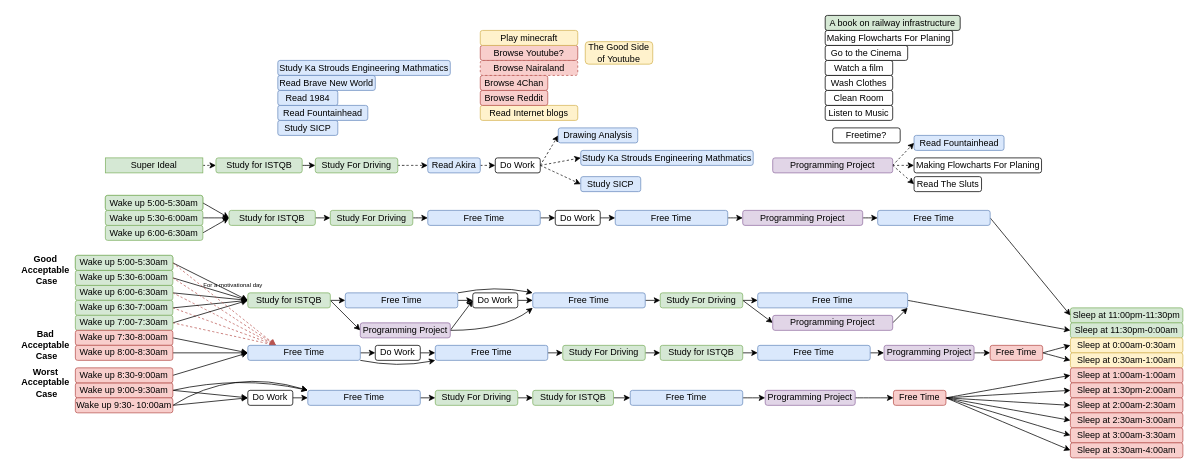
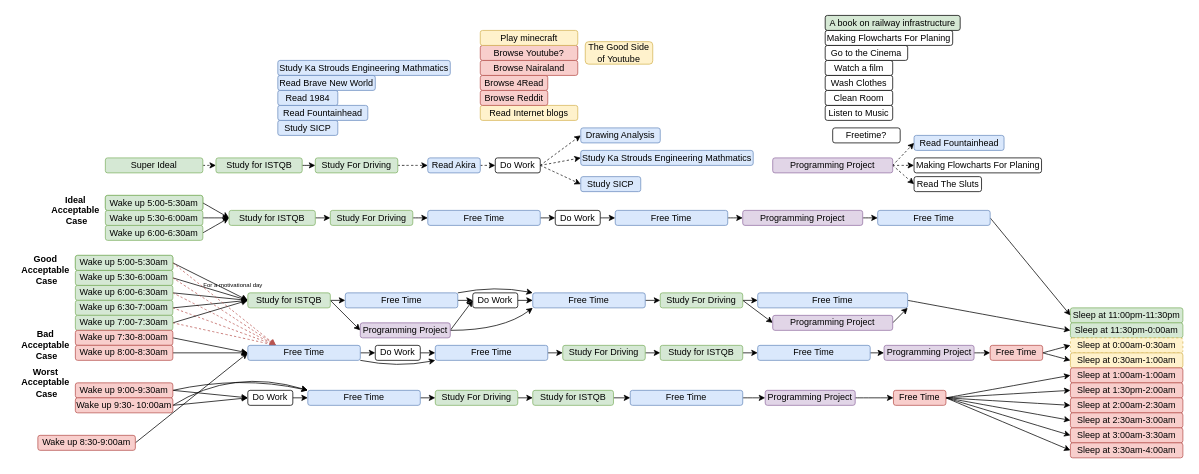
- <mxCell id="50" value="Browse Nairaland" style="rounded=1;whiteSpace=wrap;html=1;fillColor=#f8cecc;strokeColor=#b85450;dashed=1;" parent="1" vertex="1"><mxGeometry x="640" y="80" width="130" height="20" as="geometry" /></mxCell>
+ <mxCell id="50" value="Browse Nairaland" style="rounded=1;whiteSpace=wrap;html=1;fillColor=#f8cecc;strokeColor=#b85450;" parent="1" vertex="1"><mxGeometry x="640" y="80" width="130" height="20" as="geometry" /></mxCell>
- <mxCell id="49" value="Browse 4Chan" style="rounded=1;whiteSpace=wrap;html=1;fillColor=#f8cecc;strokeColor=#b85450;" parent="1" vertex="1"><mxGeometry x="640" y="100" width="90" height="20" as="geometry" /></mxCell>
+ <mxCell id="49" value="Browse 4Read" style="rounded=1;whiteSpace=wrap;html=1;fillColor=#f8cecc;strokeColor=#b85450;" parent="1" vertex="1"><mxGeometry x="640" y="100" width="90" height="20" as="geometry" /></mxCell>
- <mxCell id="164" value="Drawing Analysis" style="rounded=1;whiteSpace=wrap;html=1;fillColor=#dae8fc;strokeColor=#6c8ebf;" vertex="1" parent="1"><mxGeometry x="744" y="170" width="106" height="20" as="geometry" /></mxCell>
+ <mxCell id="164" value="Drawing Analysis" style="rounded=1;whiteSpace=wrap;html=1;fillColor=#dae8fc;strokeColor=#6c8ebf;" vertex="1" parent="1"><mxGeometry x="774" y="170" width="106" height="20" as="geometry" /></mxCell>
- <mxCell id="145" value="Super Ideal" style="whiteSpace=wrap;html=1;fillColor=#d5e8d4;strokeColor=#82b366;rounded=0;" vertex="1" parent="1"><mxGeometry x="140" y="210" width="130" height="20" as="geometry" /></mxCell>
+ <mxCell id="145" value="Super Ideal" style="rounded=1;whiteSpace=wrap;html=1;fillColor=#d5e8d4;strokeColor=#82b366;" vertex="1" parent="1"><mxGeometry x="140" y="210" width="130" height="20" as="geometry" /></mxCell>
+ <mxCell id="115" value="&lt;b style=&quot;font-size: 12px;&quot;&gt;Ideal &lt;br&gt;Acceptable&lt;br&gt;&amp;nbsp;Case&lt;/b&gt;" style="text;html=1;align=center;verticalAlign=middle;resizable=0;points=[];autosize=1;strokeColor=none;fillColor=none;fontSize=8;" vertex="1" parent="1"><mxGeometry x="60" y="260" width="80" height="40" as="geometry" /></mxCell>
- <mxCell id="9" value="Sleep at 0:00am-0:30am" style="rounded=1;whiteSpace=wrap;html=1;fillColor=#fff2cc;strokeColor=#d6b656;" parent="1" vertex="1"><mxGeometry x="1427" y="450" width="150" height="20" as="geometry" /></mxCell>
+ <mxCell id="9" value="Sleep at 0:00am-0:30am" style="rounded=1;whiteSpace=wrap;html=1;fillColor=#fff2cc;strokeColor=#d6b656;dashed=1;" parent="1" vertex="1"><mxGeometry x="1427" y="450" width="150" height="20" as="geometry" /></mxCell>
- <mxCell id="71" value="Wake up 8:30-9:00am" style="rounded=1;whiteSpace=wrap;html=1;fillColor=#f8cecc;strokeColor=#b85450;" vertex="1" parent="1"><mxGeometry x="100" y="490" width="130" height="20" as="geometry" /></mxCell>
+ <mxCell id="71" value="Wake up 8:30-9:00am" style="rounded=1;whiteSpace=wrap;html=1;fillColor=#f8cecc;strokeColor=#b85450;" vertex="1" parent="1"><mxGeometry x="50" y="580" width="130" height="20" as="geometry" /></mxCell>
